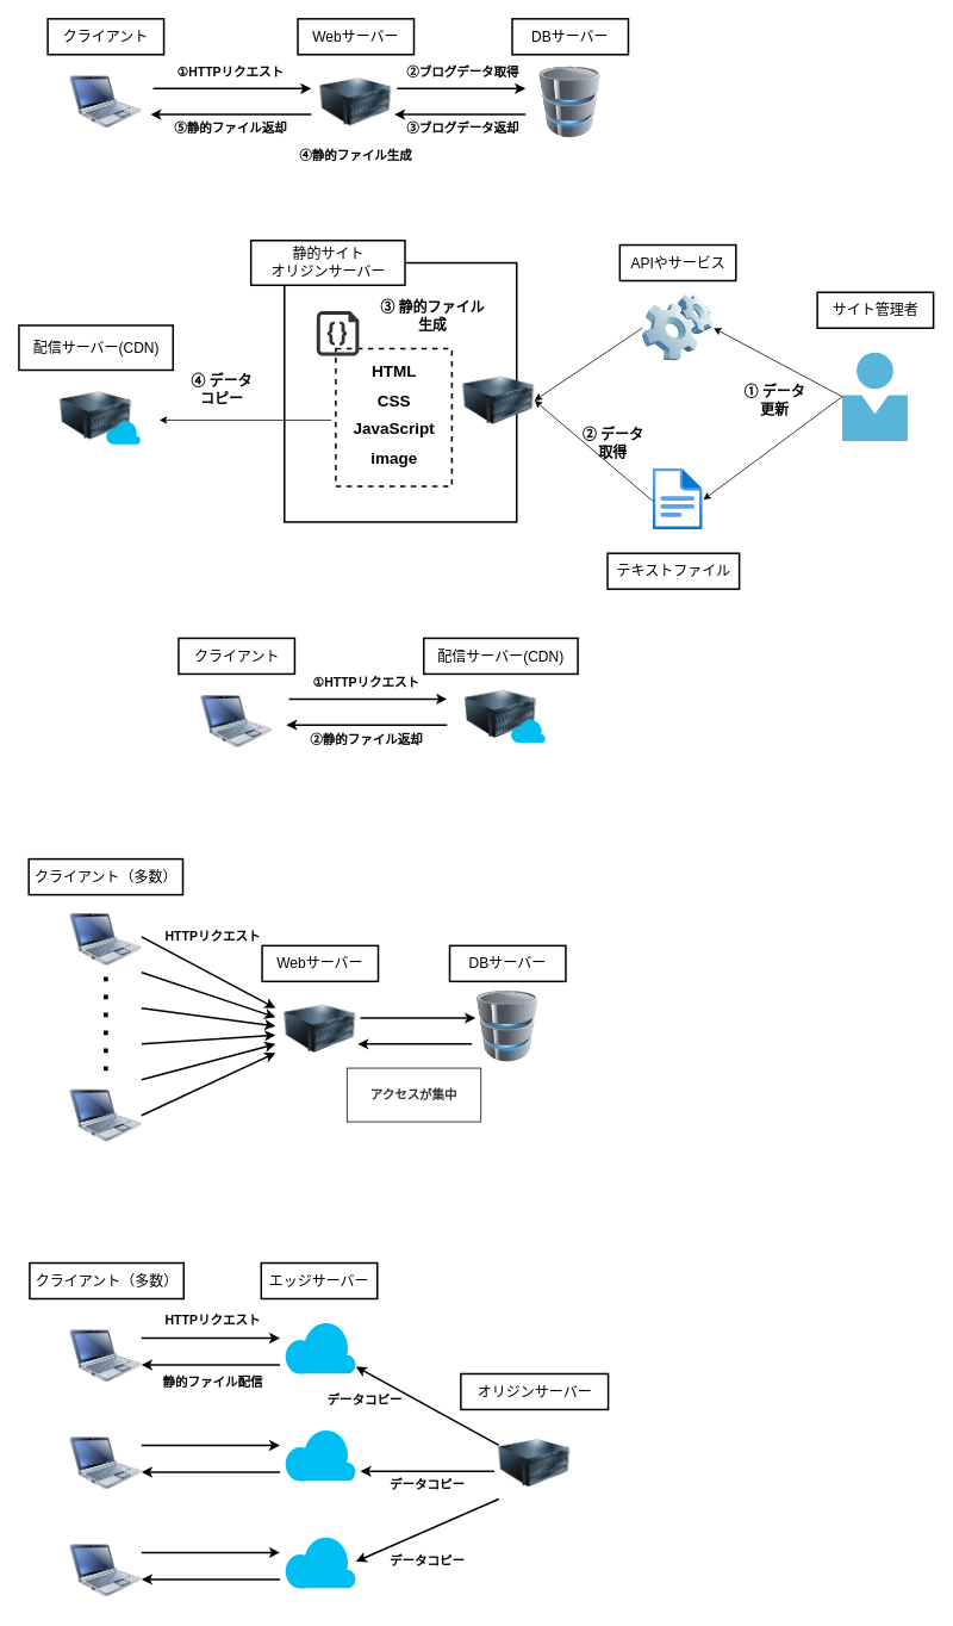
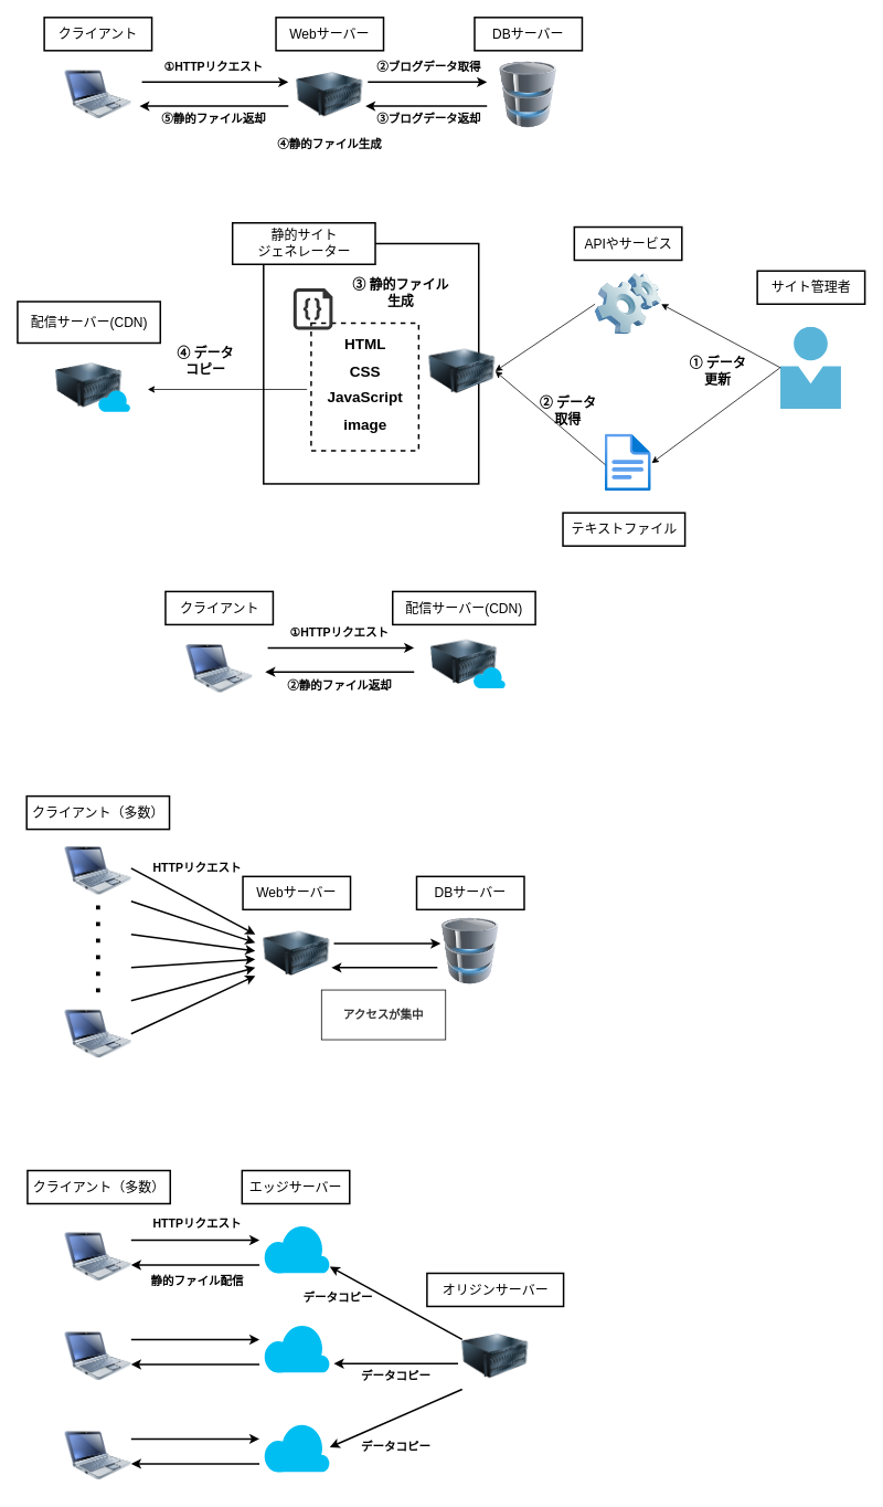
- <mxCell id="75" value="&lt;font style=&quot;font-size: 16px&quot;&gt;静的サイト&lt;br&gt;オリジンサーバー&lt;br&gt;&lt;/font&gt;" style="text;html=1;align=center;verticalAlign=middle;whiteSpace=wrap;rounded=0;strokeColor=#000000;strokeWidth=2;labelBackgroundColor=#ffffff;fillColor=#ffffff;" vertex="1" parent="1"><mxGeometry x="280.5" y="268" width="172.5" height="50" as="geometry" /></mxCell>
+ <mxCell id="75" value="&lt;font style=&quot;font-size: 16px&quot;&gt;静的サイト&lt;br&gt;ジェネレーター&lt;br&gt;&lt;/font&gt;" style="text;html=1;align=center;verticalAlign=middle;whiteSpace=wrap;rounded=0;strokeColor=#000000;strokeWidth=2;labelBackgroundColor=#ffffff;fillColor=#ffffff;" vertex="1" parent="1"><mxGeometry x="280.5" y="268" width="172.5" height="50" as="geometry" /></mxCell>
